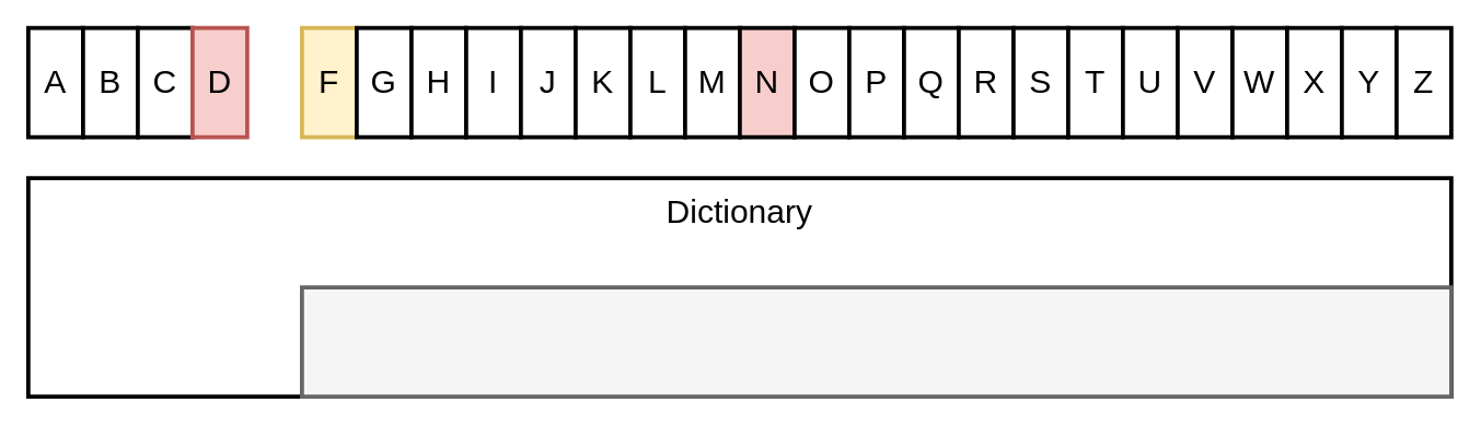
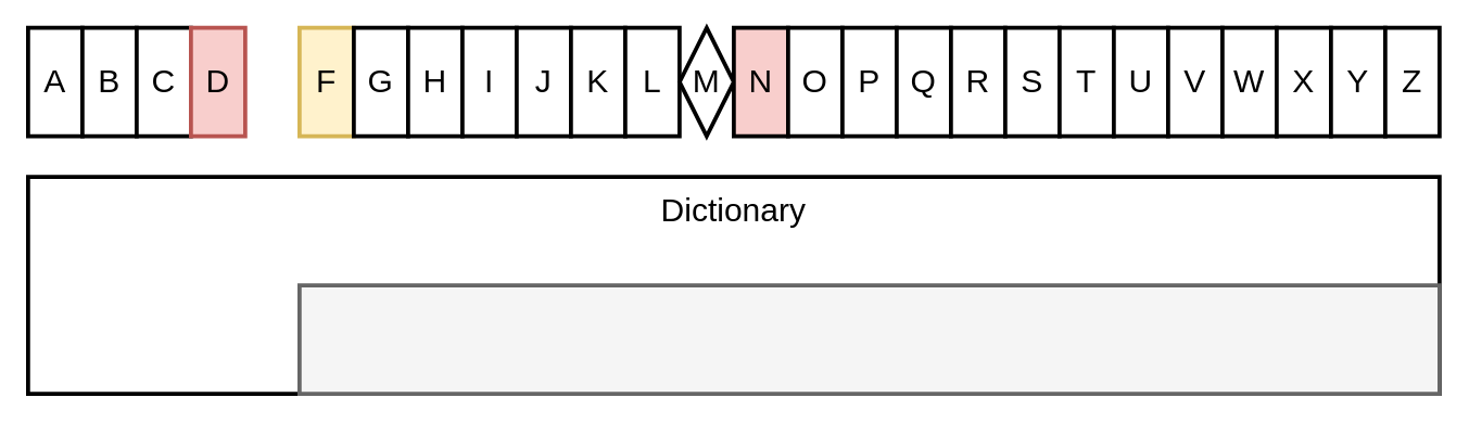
- <mxCell id="14" value="&lt;font style=&quot;font-size: 24px&quot;&gt;M&lt;/font&gt;" style="rounded=0;whiteSpace=wrap;html=1;strokeWidth=3;" parent="1" vertex="1"><mxGeometry x="500" y="20" width="40" height="80" as="geometry" /></mxCell>
+ <mxCell id="14" value="&lt;font style=&quot;font-size: 24px&quot;&gt;M&lt;/font&gt;" style="rhombus;whiteSpace=wrap;html=1;strokeWidth=3;" parent="1" vertex="1"><mxGeometry x="500" y="20" width="40" height="80" as="geometry" /></mxCell>
